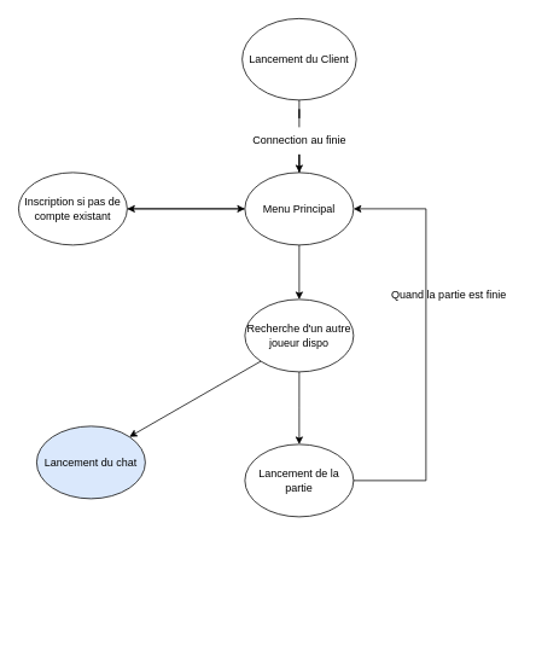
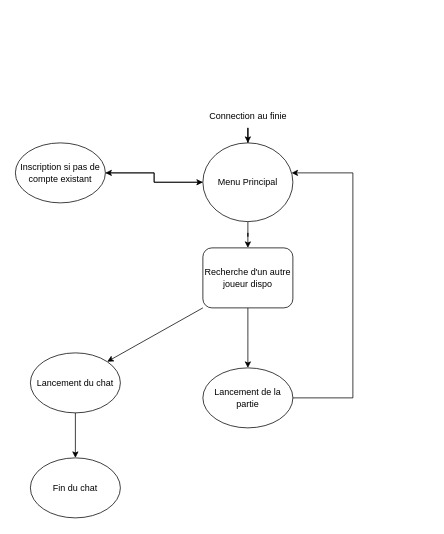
- <mxCell id="3" value="Lancement du Client" style="ellipse;whiteSpace=wrap;html=1;" vertex="1" parent="1"><mxGeometry x="267" y="20" width="126" height="90" as="geometry" /></mxCell>
- <mxCell id="15" value="" style="edgeStyle=orthogonalEdgeStyle;rounded=0;orthogonalLoop=1;jettySize=auto;html=1;endArrow=none;" edge="1" parent="1" source="3" target="14"><mxGeometry relative="1" as="geometry"><mxPoint x="330" y="110" as="sourcePoint" /><mxPoint x="330" y="190" as="targetPoint" /></mxGeometry></mxCell>
- <mxCell id="6" value="Menu Principal" style="ellipse;whiteSpace=wrap;html=1;" vertex="1" parent="1"><mxGeometry x="270" y="190" width="120" height="80" as="geometry" /></mxCell>
+ <mxCell id="6" value="Menu Principal" style="ellipse;whiteSpace=wrap;html=1;" vertex="1" parent="1"><mxGeometry x="270" y="190" width="120" height="105" as="geometry" /></mxCell>
- <mxCell id="13" value="Quand la partie est finie" style="text;html=1;align=center;verticalAlign=middle;resizable=0;points=[];autosize=1;strokeColor=none;fillColor=none;" vertex="1" parent="1"><mxGeometry x="420" y="310" width="150" height="30" as="geometry" /></mxCell>
- <mxCell id="10" value="Recherche d'un autre joueur dispo" style="ellipse;whiteSpace=wrap;html=1;" vertex="1" parent="1"><mxGeometry x="270" y="330" width="120" height="80" as="geometry" /></mxCell>
+ <mxCell id="10" value="Recherche d'un autre joueur dispo" style="whiteSpace=wrap;html=1;rounded=1;" vertex="1" parent="1"><mxGeometry x="270" y="330" width="120" height="80" as="geometry" /></mxCell>
- <mxCell id="17" value="Lancement du chat" style="ellipse;whiteSpace=wrap;html=1;fillColor=#dae8fc;" vertex="1" parent="1"><mxGeometry x="40" y="470" width="120" height="80" as="geometry" /></mxCell>
+ <mxCell id="17" value="Lancement du chat" style="ellipse;whiteSpace=wrap;html=1;" vertex="1" parent="1"><mxGeometry x="40" y="470" width="120" height="80" as="geometry" /></mxCell>
+ <mxCell id="18" value="" style="endArrow=classic;html=1;rounded=0;exitX=0.5;exitY=1;exitDx=0;exitDy=0;" edge="1" parent="1" source="17" target="19"><mxGeometry width="50" height="50" relative="1" as="geometry"><mxPoint x="460" y="430" as="sourcePoint" /><mxPoint x="100" y="610" as="targetPoint" /></mxGeometry></mxCell>
+ <mxCell id="19" value="Fin du chat" style="ellipse;whiteSpace=wrap;html=1;" vertex="1" parent="1"><mxGeometry x="40" y="610" width="120" height="80" as="geometry" /></mxCell>
